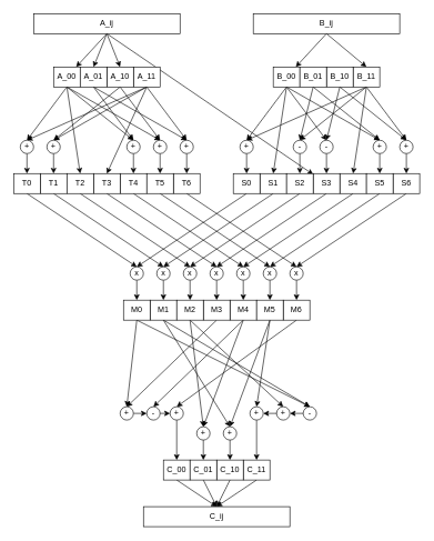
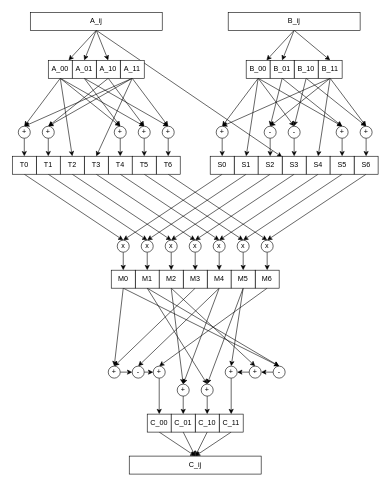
+ <mxCell id="24" style="edgeStyle=none;rounded=0;orthogonalLoop=1;jettySize=auto;html=1;exitX=0.5;exitY=1;exitDx=0;exitDy=0;entryX=0.5;entryY=0;entryDx=0;entryDy=0;" parent="1" source="26" target="42" edge="1"><mxGeometry relative="1" as="geometry" /></mxCell>
